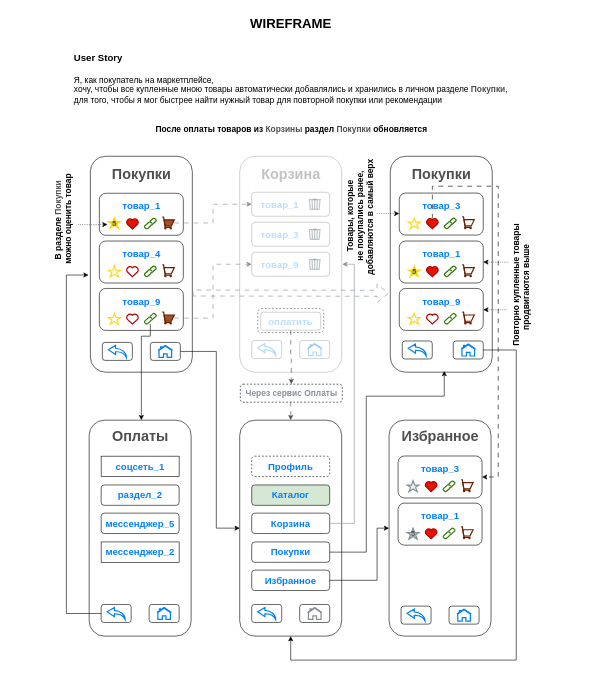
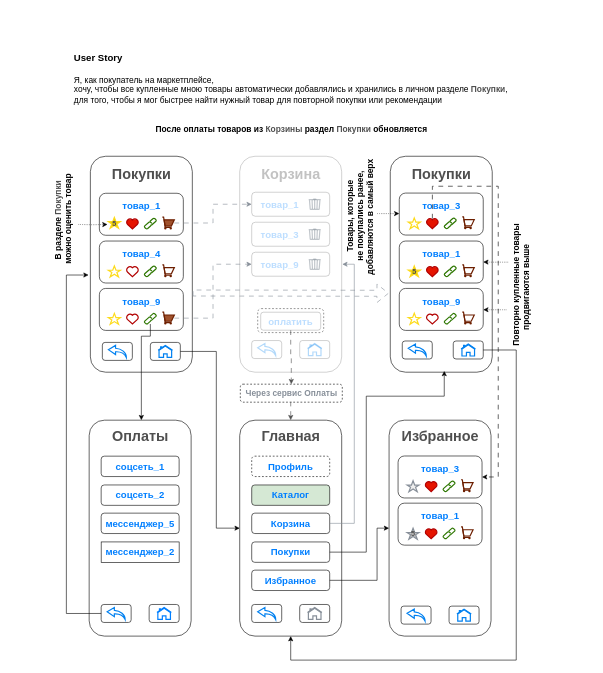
- <mxCell id="93" value="&lt;b&gt;&lt;font style=&quot;font-size: 22px;&quot;&gt;WIREFRAME&lt;/font&gt;&lt;/b&gt;" style="text;html=1;align=center;verticalAlign=middle;resizable=0;points=[];autosize=1;strokeColor=none;fillColor=none;" vertex="1" parent="1"><mxGeometry x="404" y="20" width="160" height="40" as="geometry" /></mxCell>
+ <mxCell id="96" value="&lt;font color=&quot;#4f4f4f&quot;&gt;Главная&lt;/font&gt;" style="text;strokeColor=none;fillColor=none;html=1;fontSize=24;fontStyle=1;verticalAlign=middle;align=center;" vertex="1" parent="94"><mxGeometry x="35" y="8" width="100" height="40" as="geometry" /></mxCell>
- <mxCell id="144" value="&lt;span style=&quot;font-size: 16px;&quot;&gt;&lt;b&gt;&lt;font color=&quot;#007fff&quot;&gt;соцсеть_1&lt;/font&gt;&lt;/b&gt;&lt;/span&gt;" style="whiteSpace=wrap;html=1;align=center;rounded=0;" vertex="1" parent="133"><mxGeometry x="20" y="60" width="130" height="34" as="geometry" /></mxCell>
+ <mxCell id="144" value="&lt;span style=&quot;font-size: 16px;&quot;&gt;&lt;b&gt;&lt;font color=&quot;#007fff&quot;&gt;соцсеть_1&lt;/font&gt;&lt;/b&gt;&lt;/span&gt;" style="rounded=1;whiteSpace=wrap;html=1;align=center;" vertex="1" parent="133"><mxGeometry x="20" y="60" width="130" height="34" as="geometry" /></mxCell>
- <mxCell id="143" value="&lt;font color=&quot;#007fff&quot;&gt;&lt;span style=&quot;font-size: 16px;&quot;&gt;&lt;b&gt;раздел_2&lt;/b&gt;&lt;/span&gt;&lt;/font&gt;" style="rounded=1;whiteSpace=wrap;html=1;align=center;" vertex="1" parent="142"><mxGeometry width="130" height="34" as="geometry" /></mxCell>
+ <mxCell id="143" value="&lt;font color=&quot;#007fff&quot;&gt;&lt;span style=&quot;font-size: 16px;&quot;&gt;&lt;b&gt;соцсеть_2&lt;/b&gt;&lt;/span&gt;&lt;/font&gt;" style="rounded=1;whiteSpace=wrap;html=1;align=center;" vertex="1" parent="142"><mxGeometry width="130" height="34" as="geometry" /></mxCell>
